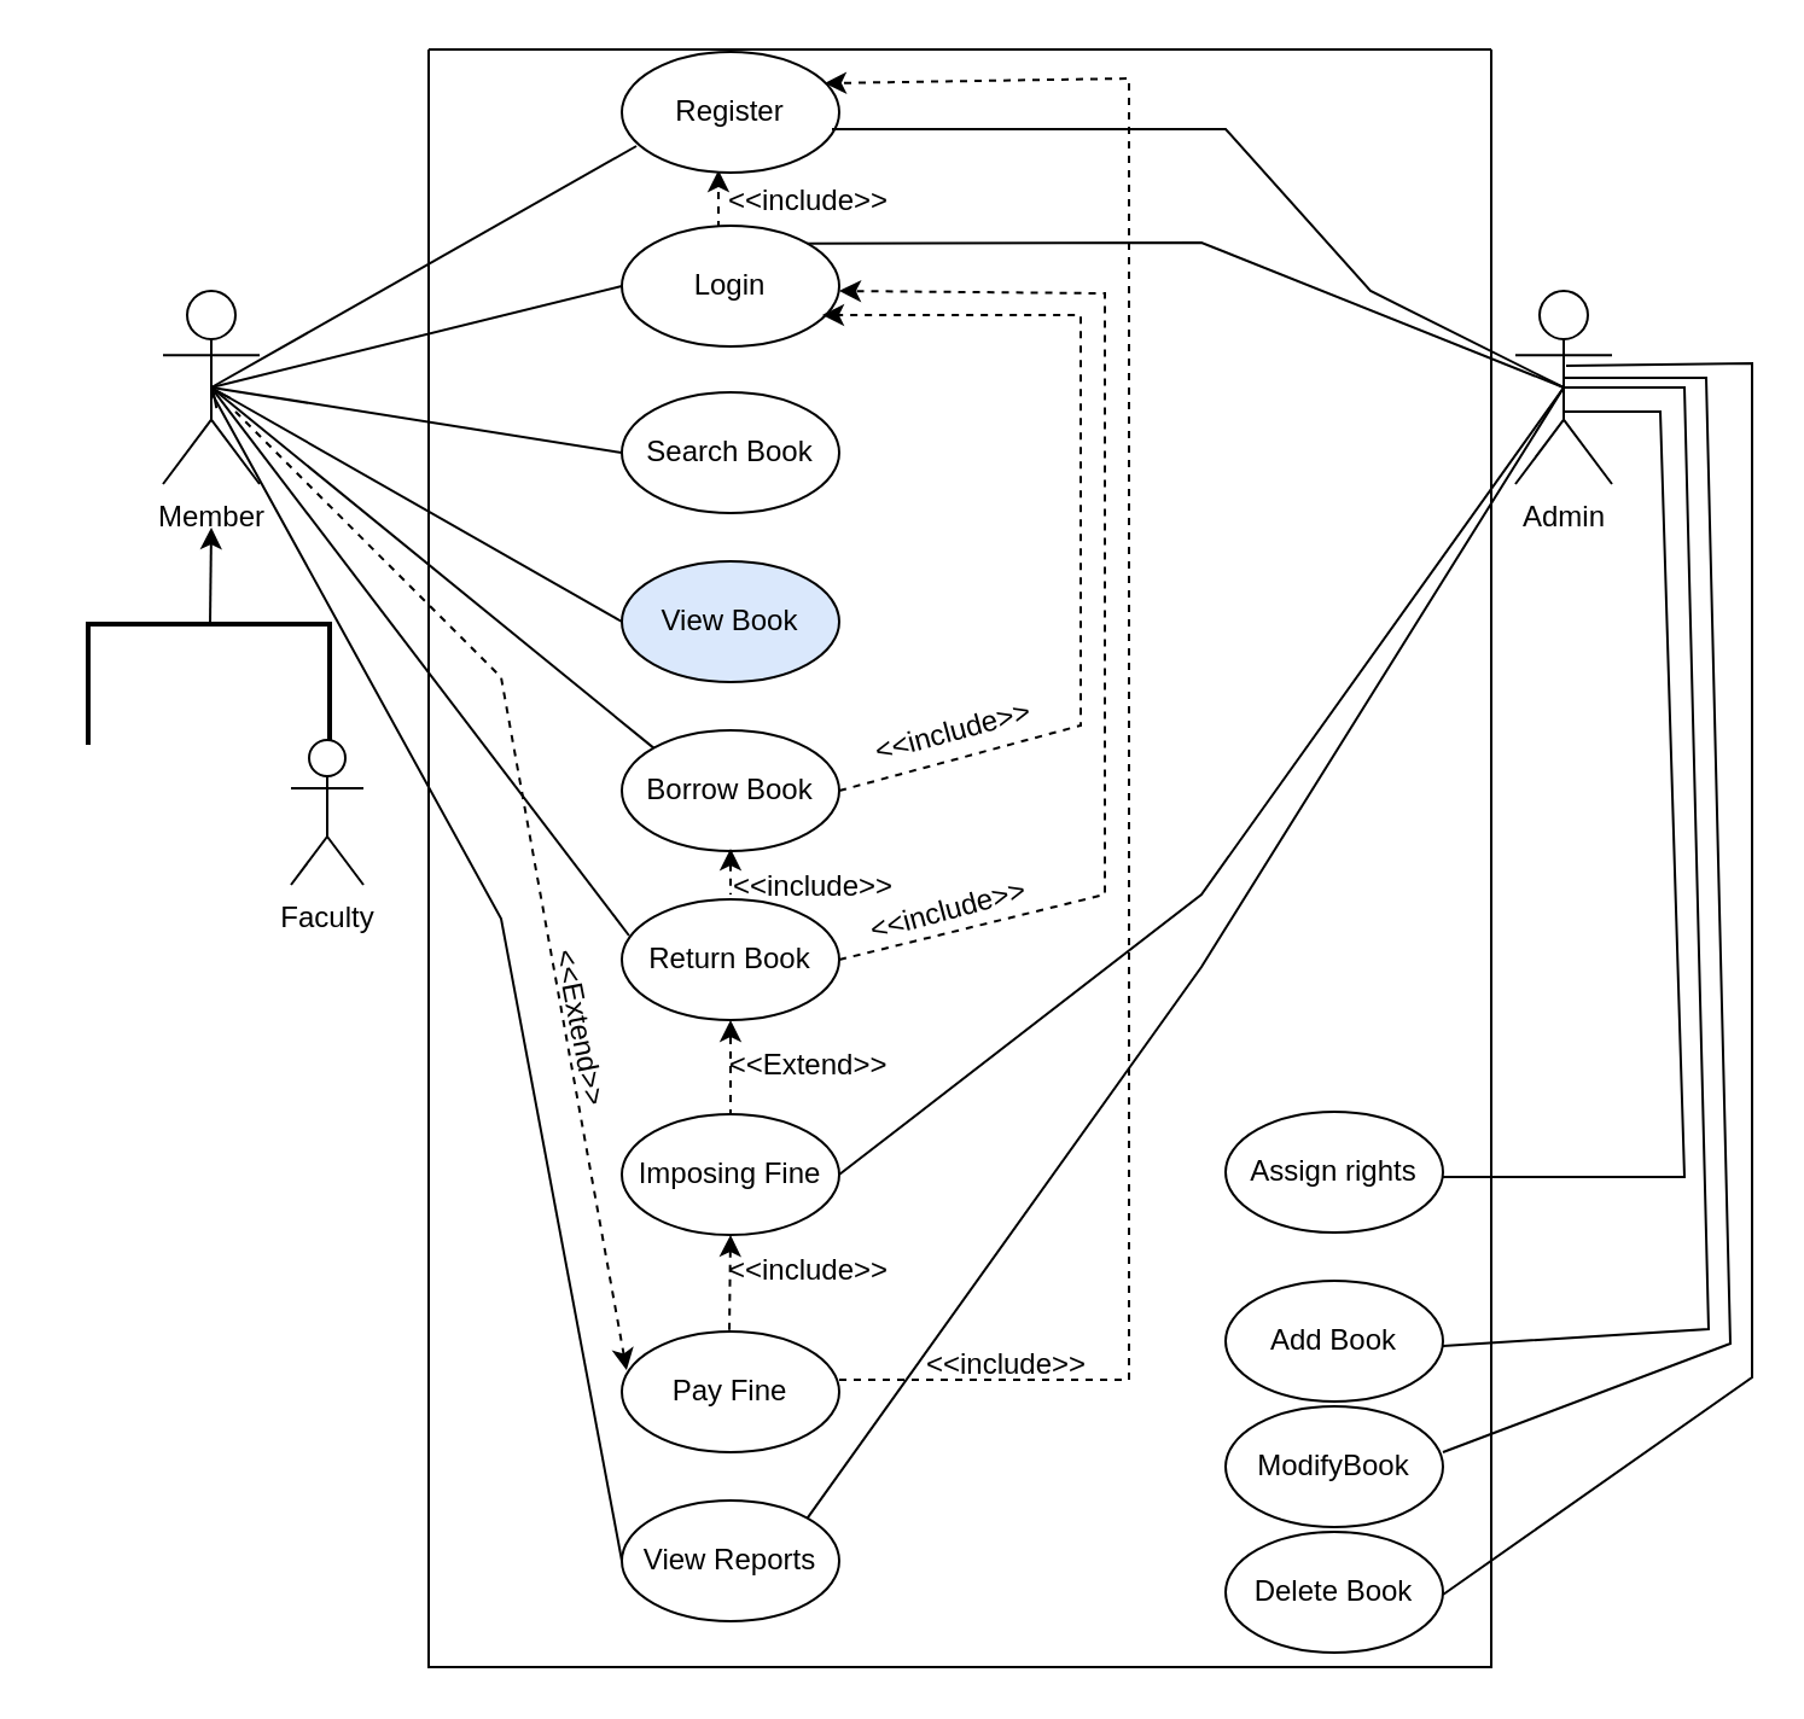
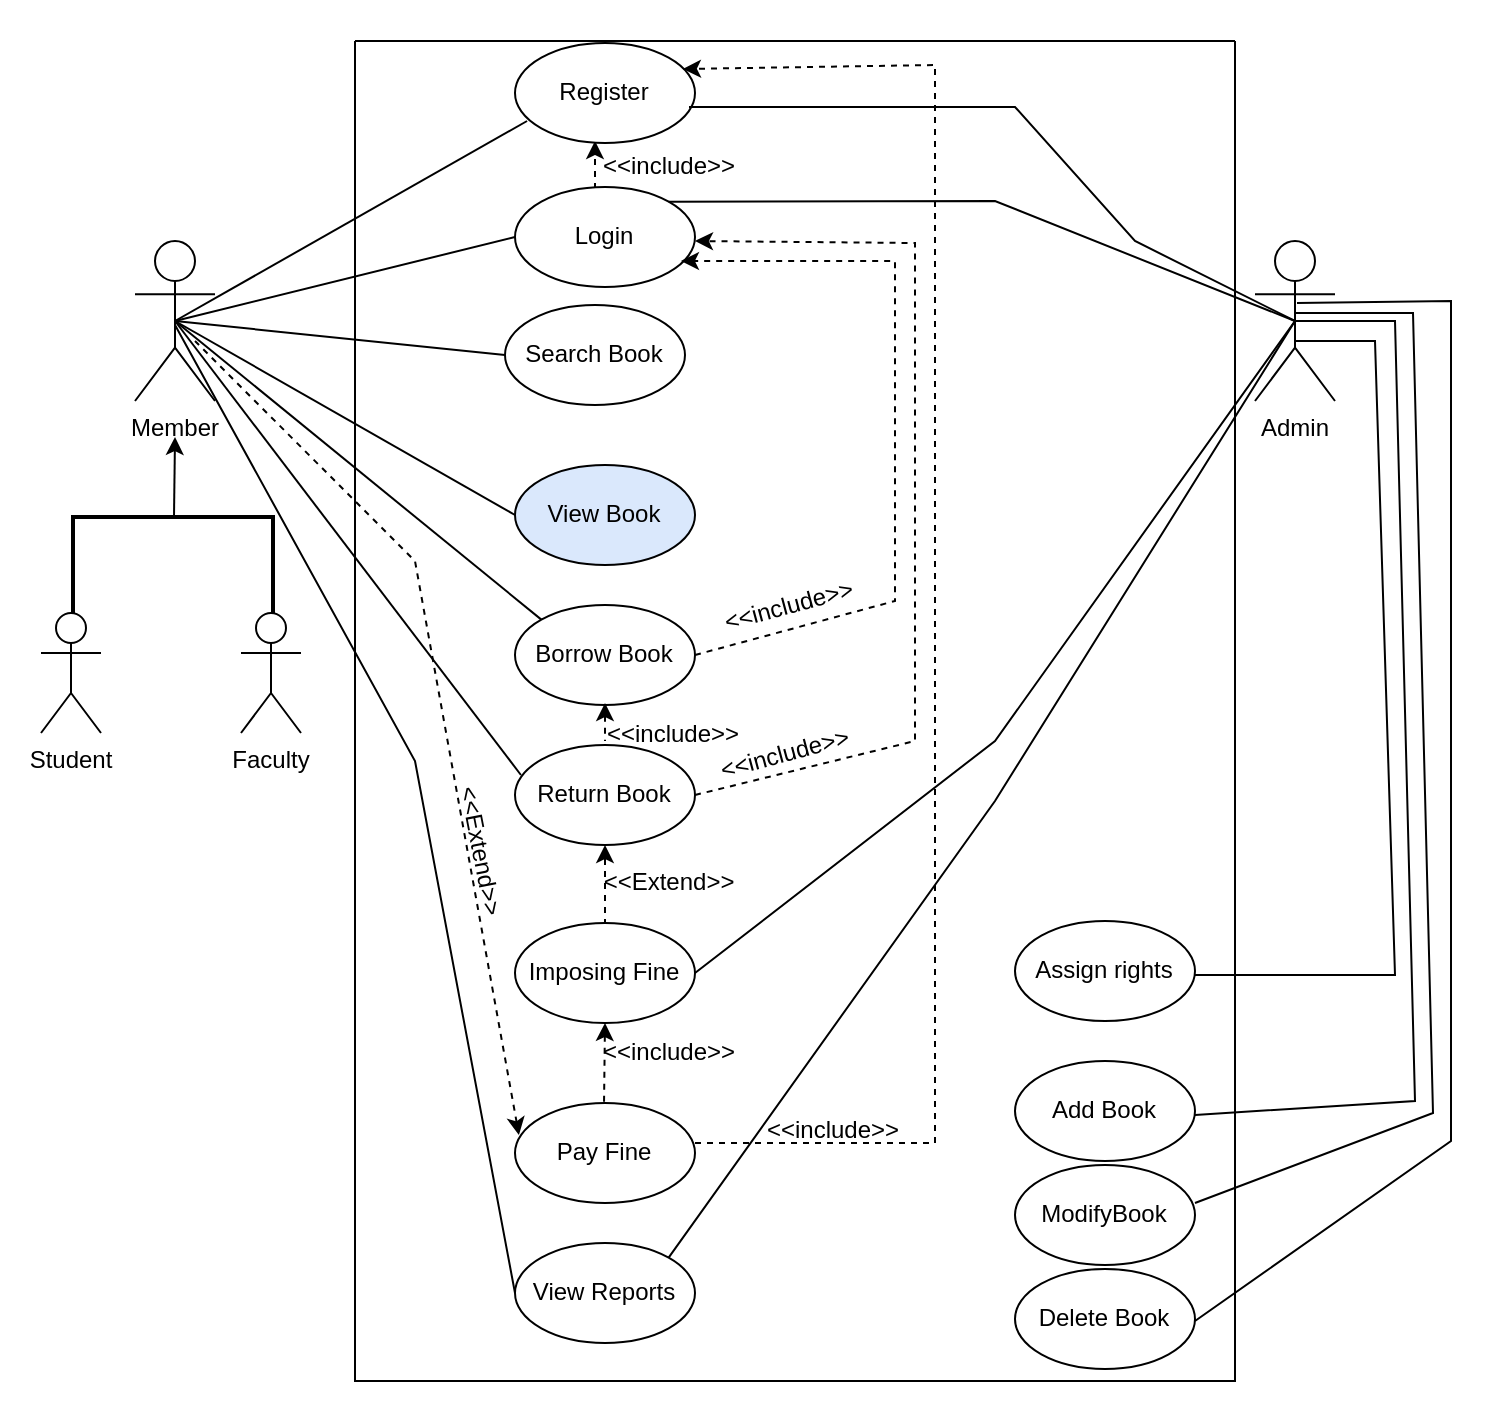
- <mxCell id="14" value="" style="endArrow=open;html=1;rounded=0;exitX=0.033;exitY=0.3;exitDx=0;exitDy=0;exitPerimeter=0;entryX=0.5;entryY=0.5;entryDx=0;entryDy=0;entryPerimeter=0;" parent="1" source="30" target="2" edge="1"><mxGeometry width="50" height="50" relative="1" as="geometry"><mxPoint x="280" y="247" as="sourcePoint" /><mxPoint x="97" y="170" as="targetPoint" /></mxGeometry></mxCell>
+ <mxCell id="14" value="" style="endArrow=none;html=1;rounded=0;exitX=0.033;exitY=0.3;exitDx=0;exitDy=0;exitPerimeter=0;entryX=0.5;entryY=0.5;entryDx=0;entryDy=0;entryPerimeter=0;" parent="1" source="30" target="2" edge="1"><mxGeometry width="50" height="50" relative="1" as="geometry"><mxPoint x="280" y="247" as="sourcePoint" /><mxPoint x="97" y="170" as="targetPoint" /></mxGeometry></mxCell>
- <mxCell id="3" value="Search Book" style="ellipse;whiteSpace=wrap;html=1;" parent="1" vertex="1"><mxGeometry x="257" y="162" width="90" height="50" as="geometry" /></mxCell>
+ <mxCell id="3" value="Search Book" style="ellipse;whiteSpace=wrap;html=1;" parent="1" vertex="1"><mxGeometry x="252" y="152" width="90" height="50" as="geometry" /></mxCell>
+ <mxCell id="11" value="Student" style="shape=umlActor;verticalLabelPosition=bottom;verticalAlign=top;html=1;outlineConnect=0;" parent="1" vertex="1"><mxGeometry x="20" y="306" width="30" height="60" as="geometry" /></mxCell>
